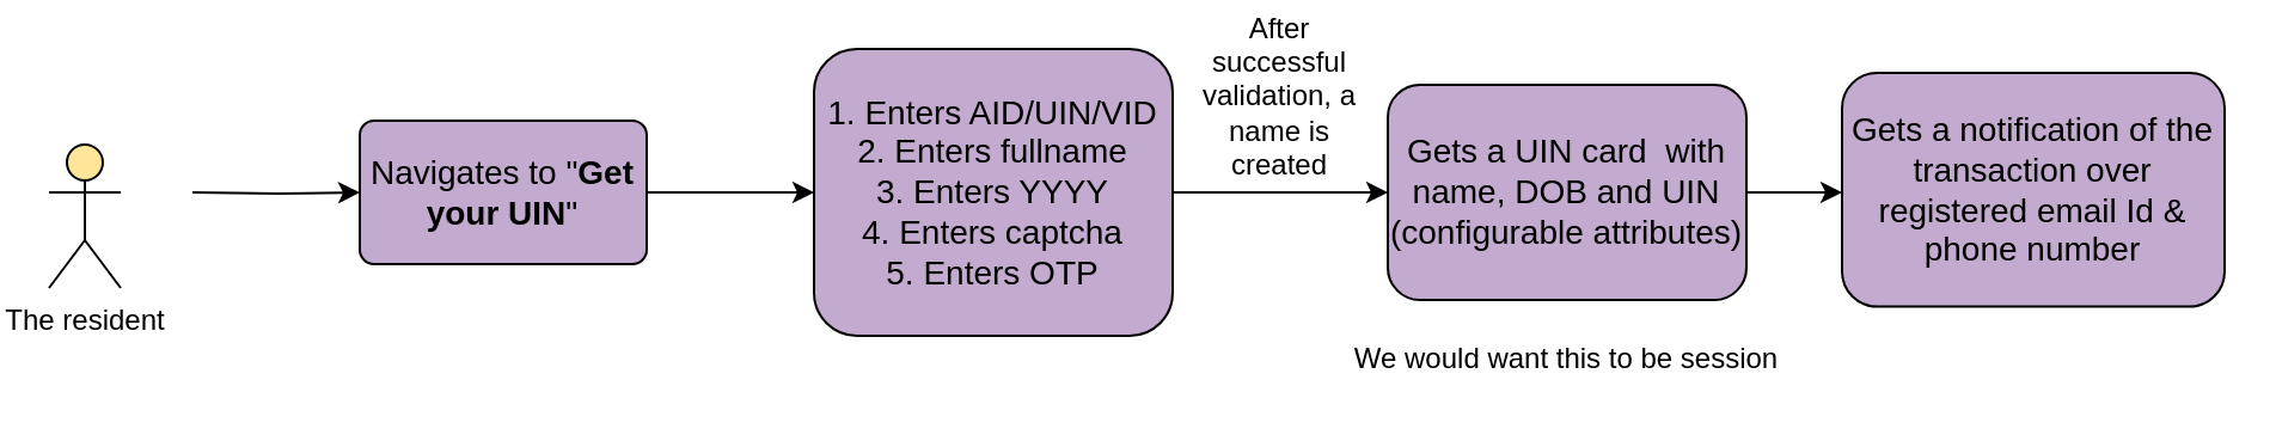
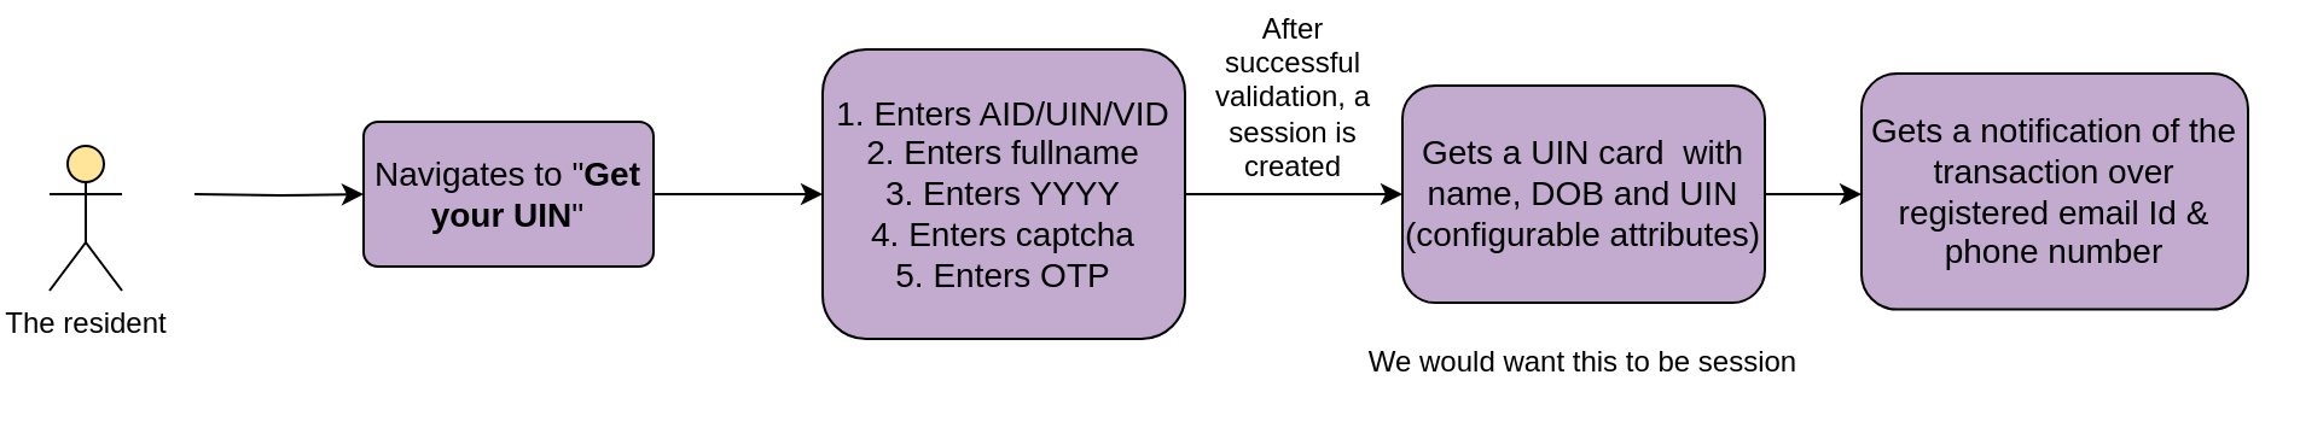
- <mxCell id="11" value="After successful validation, a name is created" style="text;html=1;strokeColor=none;fillColor=none;align=center;verticalAlign=middle;whiteSpace=wrap;rounded=0;" vertex="1" parent="1"><mxGeometry x="500" y="30" width="70" height="20" as="geometry" /></mxCell>
+ <mxCell id="11" value="After successful validation, a session is created" style="text;html=1;strokeColor=none;fillColor=none;align=center;verticalAlign=middle;whiteSpace=wrap;rounded=0;" vertex="1" parent="1"><mxGeometry x="500" y="30" width="70" height="20" as="geometry" /></mxCell>
